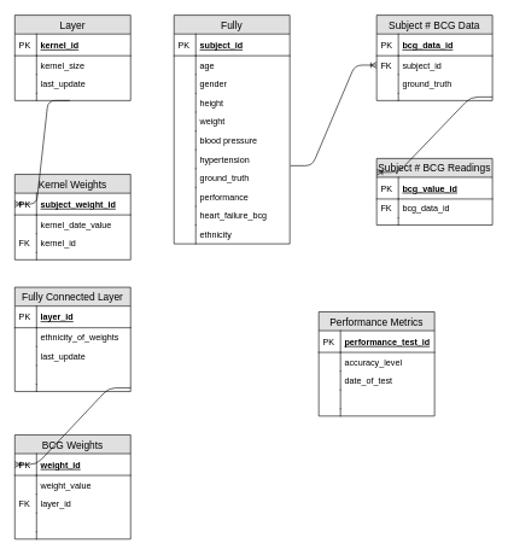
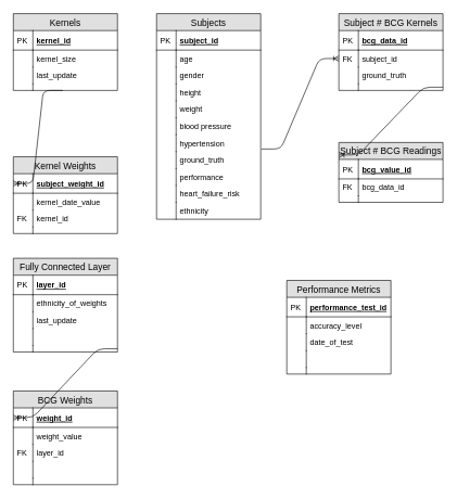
- <mxCell id="50" value="Layer" style="swimlane;fontStyle=0;childLayout=stackLayout;horizontal=1;startSize=26;fillColor=#e0e0e0;horizontalStack=0;resizeParent=1;resizeParentMax=0;resizeLast=0;collapsible=1;marginBottom=0;swimlaneFillColor=#ffffff;align=center;fontSize=14;" vertex="1" parent="1"><mxGeometry x="20" y="20" width="160" height="118" as="geometry" /></mxCell>
+ <mxCell id="50" value="Kernels" style="swimlane;fontStyle=0;childLayout=stackLayout;horizontal=1;startSize=26;fillColor=#e0e0e0;horizontalStack=0;resizeParent=1;resizeParentMax=0;resizeLast=0;collapsible=1;marginBottom=0;swimlaneFillColor=#ffffff;align=center;fontSize=14;" vertex="1" parent="1"><mxGeometry x="20" y="20" width="160" height="118" as="geometry" /></mxCell>
- <mxCell id="2" value="Fully" style="swimlane;fontStyle=0;childLayout=stackLayout;horizontal=1;startSize=26;fillColor=#e0e0e0;horizontalStack=0;resizeParent=1;resizeParentMax=0;resizeLast=0;collapsible=1;marginBottom=0;swimlaneFillColor=#ffffff;align=center;fontSize=14;" vertex="1" parent="1"><mxGeometry x="240" y="20" width="160" height="316" as="geometry" /></mxCell>
+ <mxCell id="2" value="Subjects" style="swimlane;fontStyle=0;childLayout=stackLayout;horizontal=1;startSize=26;fillColor=#e0e0e0;horizontalStack=0;resizeParent=1;resizeParentMax=0;resizeLast=0;collapsible=1;marginBottom=0;swimlaneFillColor=#ffffff;align=center;fontSize=14;" vertex="1" parent="1"><mxGeometry x="240" y="20" width="160" height="316" as="geometry" /></mxCell>
- <mxCell id="25" value="Subject # BCG Data" style="swimlane;fontStyle=0;childLayout=stackLayout;horizontal=1;startSize=26;fillColor=#e0e0e0;horizontalStack=0;resizeParent=1;resizeParentMax=0;resizeLast=0;collapsible=1;marginBottom=0;swimlaneFillColor=#ffffff;align=center;fontSize=14;" vertex="1" parent="1"><mxGeometry x="520" y="20" width="160" height="118" as="geometry" /></mxCell>
+ <mxCell id="25" value="Subject # BCG Kernels" style="swimlane;fontStyle=0;childLayout=stackLayout;horizontal=1;startSize=26;fillColor=#e0e0e0;horizontalStack=0;resizeParent=1;resizeParentMax=0;resizeLast=0;collapsible=1;marginBottom=0;swimlaneFillColor=#ffffff;align=center;fontSize=14;" vertex="1" parent="1"><mxGeometry x="520" y="20" width="160" height="118" as="geometry" /></mxCell>
- <mxCell id="21" value="heart_failure_bcg" style="shape=partialRectangle;top=0;left=0;right=0;bottom=0;align=left;verticalAlign=top;fillColor=none;spacingLeft=34;spacingRight=4;overflow=hidden;rotatable=0;points=[[0,0.5],[1,0.5]];portConstraint=eastwest;dropTarget=0;fontSize=12;" vertex="1" parent="2"><mxGeometry y="264" width="160" height="26" as="geometry" /></mxCell>
+ <mxCell id="21" value="heart_failure_risk" style="shape=partialRectangle;top=0;left=0;right=0;bottom=0;align=left;verticalAlign=top;fillColor=none;spacingLeft=34;spacingRight=4;overflow=hidden;rotatable=0;points=[[0,0.5],[1,0.5]];portConstraint=eastwest;dropTarget=0;fontSize=12;" vertex="1" parent="2"><mxGeometry y="264" width="160" height="26" as="geometry" /></mxCell>
